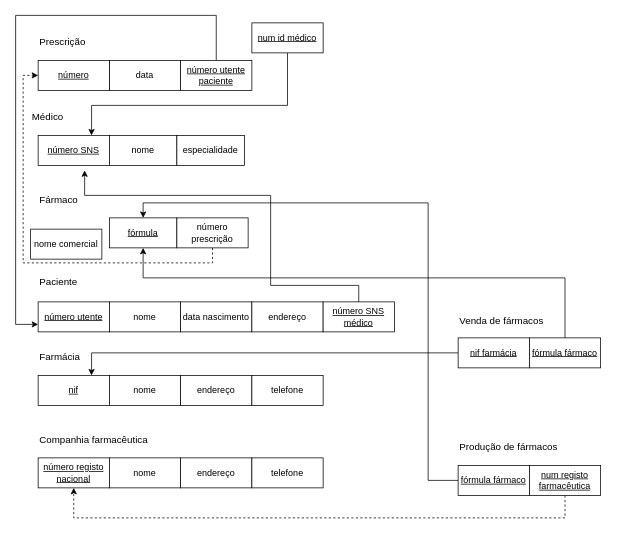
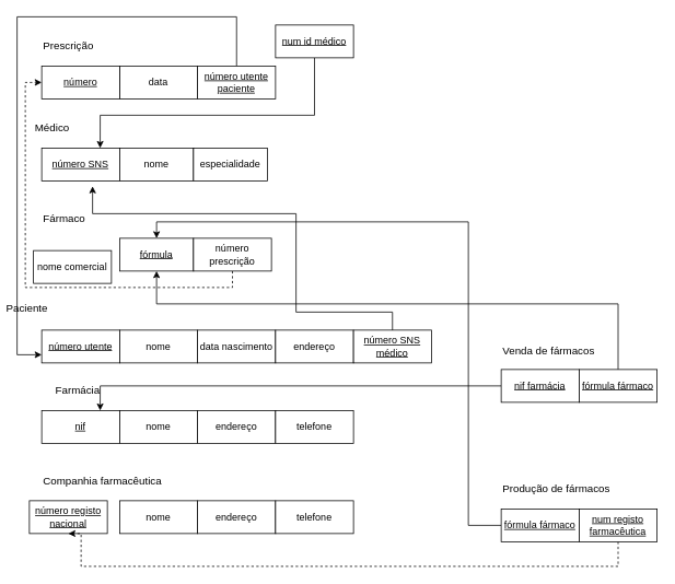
- <mxCell id="12" value="&lt;font style=&quot;font-size: 13px;&quot;&gt;Paciente&lt;/font&gt;" style="text;html=1;align=left;verticalAlign=middle;whiteSpace=wrap;rounded=0;" vertex="1" parent="1"><mxGeometry x="50" y="360" width="60" height="30" as="geometry" /></mxCell>
+ <mxCell id="12" value="&lt;font style=&quot;font-size: 13px;&quot;&gt;Paciente&lt;/font&gt;" style="text;html=1;align=left;verticalAlign=middle;whiteSpace=wrap;rounded=0;" vertex="1" parent="1"><mxGeometry x="5" y="360" width="60" height="30" as="geometry" /></mxCell>
- <mxCell id="17" value="&lt;font style=&quot;font-size: 13px;&quot;&gt;Farmácia&lt;/font&gt;" style="text;html=1;align=left;verticalAlign=middle;whiteSpace=wrap;rounded=0;" vertex="1" parent="1"><mxGeometry x="50" y="460" width="60" height="30" as="geometry" /></mxCell>
+ <mxCell id="17" value="&lt;font style=&quot;font-size: 13px;&quot;&gt;Farmácia&lt;/font&gt;" style="text;html=1;align=left;verticalAlign=middle;whiteSpace=wrap;rounded=0;" vertex="1" parent="1"><mxGeometry x="65" y="460" width="60" height="30" as="geometry" /></mxCell>
- <mxCell id="23" value="&lt;u&gt;número registo nacional&lt;/u&gt;" style="rounded=0;whiteSpace=wrap;html=1;" vertex="1" parent="1"><mxGeometry x="50" y="610" width="95" height="40" as="geometry" /></mxCell>
+ <mxCell id="23" value="&lt;u&gt;número registo nacional&lt;/u&gt;" style="rounded=0;whiteSpace=wrap;html=1;" vertex="1" parent="1"><mxGeometry x="35" y="610" width="95" height="40" as="geometry" /></mxCell>
